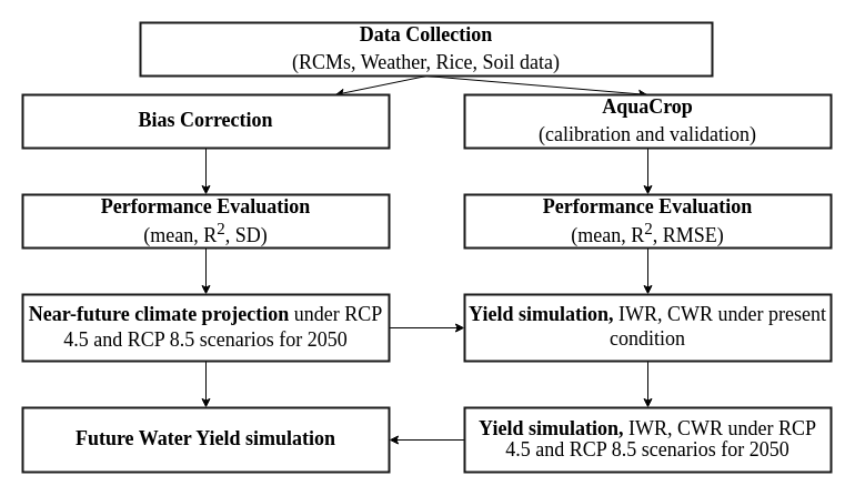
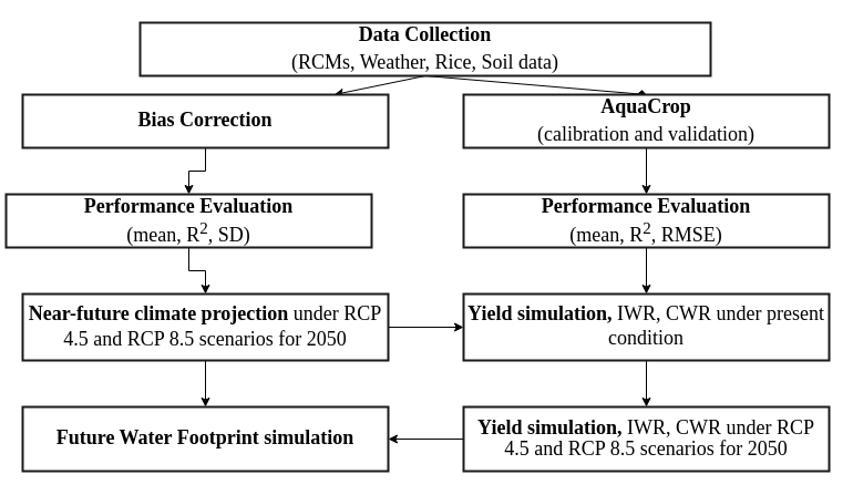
- <mxCell id="3" style="rounded=0;orthogonalLoop=1;jettySize=auto;html=1;entryX=0.5;entryY=0;entryDx=0;entryDy=0;exitX=0.5;exitY=1;exitDx=0;exitDy=0;" edge="1" parent="1" source="4" target="8"><mxGeometry relative="1" as="geometry" /></mxCell>
+ <mxCell id="3" style="rounded=0;orthogonalLoop=1;jettySize=auto;html=1;entryX=0.5;entryY=0;entryDx=0;entryDy=0;exitX=0.5;exitY=1;exitDx=0;exitDy=0;endArrow=diamond;" edge="1" parent="1" source="4" target="8"><mxGeometry relative="1" as="geometry" /></mxCell>
- <mxCell id="10" value="&lt;p class=&quot;MsoListParagraph&quot; style=&quot;line-height: 50%;&quot;&gt;&lt;span style=&quot;font-size: 18px;&quot;&gt;&lt;b&gt;Performance Evaluation&lt;/b&gt;&lt;/span&gt;&lt;/p&gt;&lt;p class=&quot;MsoListParagraph&quot; style=&quot;line-height: 50%;&quot;&gt;&lt;span style=&quot;font-size: 18px;&quot;&gt;(mean, R&lt;sup&gt;2&lt;/sup&gt;, SD)&lt;/span&gt;&lt;span style=&quot;font-size: 18px;&quot;&gt;&lt;b&gt;&lt;/b&gt;&lt;/span&gt;&lt;/p&gt;" style="rounded=0;whiteSpace=wrap;html=1;fillColor=#FFFFFF;strokeColor=#1A1A1A;fontFamily=Times New Roman;strokeWidth=2;" vertex="1" parent="1"><mxGeometry x="20" y="175" width="330" height="48" as="geometry" /></mxCell>
+ <mxCell id="10" value="&lt;p class=&quot;MsoListParagraph&quot; style=&quot;line-height: 50%;&quot;&gt;&lt;span style=&quot;font-size: 18px;&quot;&gt;&lt;b&gt;Performance Evaluation&lt;/b&gt;&lt;/span&gt;&lt;/p&gt;&lt;p class=&quot;MsoListParagraph&quot; style=&quot;line-height: 50%;&quot;&gt;&lt;span style=&quot;font-size: 18px;&quot;&gt;(mean, R&lt;sup&gt;2&lt;/sup&gt;, SD)&lt;/span&gt;&lt;span style=&quot;font-size: 18px;&quot;&gt;&lt;b&gt;&lt;/b&gt;&lt;/span&gt;&lt;/p&gt;" style="rounded=0;whiteSpace=wrap;html=1;fillColor=#FFFFFF;strokeColor=#1A1A1A;fontFamily=Times New Roman;strokeWidth=2;" vertex="1" parent="1"><mxGeometry x="5" y="175" width="330" height="48" as="geometry" /></mxCell>
- <mxCell id="16" value="&lt;p class=&quot;MsoListParagraph&quot; style=&quot;line-height: 90%;&quot;&gt;&lt;span style=&quot;font-size: 18px;&quot;&gt;&lt;b&gt;Future Water Yield simulation&lt;/b&gt;&lt;/span&gt;&lt;/p&gt;" style="rounded=0;whiteSpace=wrap;html=1;fillColor=#FFFFFF;strokeColor=#1A1A1A;fontFamily=Times New Roman;strokeWidth=2;" vertex="1" parent="1"><mxGeometry x="20" y="367" width="330" height="58" as="geometry" /></mxCell>
+ <mxCell id="16" value="&lt;p class=&quot;MsoListParagraph&quot; style=&quot;line-height: 90%;&quot;&gt;&lt;span style=&quot;font-size: 18px;&quot;&gt;&lt;b&gt;Future Water Footprint simulation&lt;/b&gt;&lt;/span&gt;&lt;/p&gt;" style="rounded=0;whiteSpace=wrap;html=1;fillColor=#FFFFFF;strokeColor=#1A1A1A;fontFamily=Times New Roman;strokeWidth=2;" vertex="1" parent="1"><mxGeometry x="20" y="367" width="330" height="58" as="geometry" /></mxCell>
